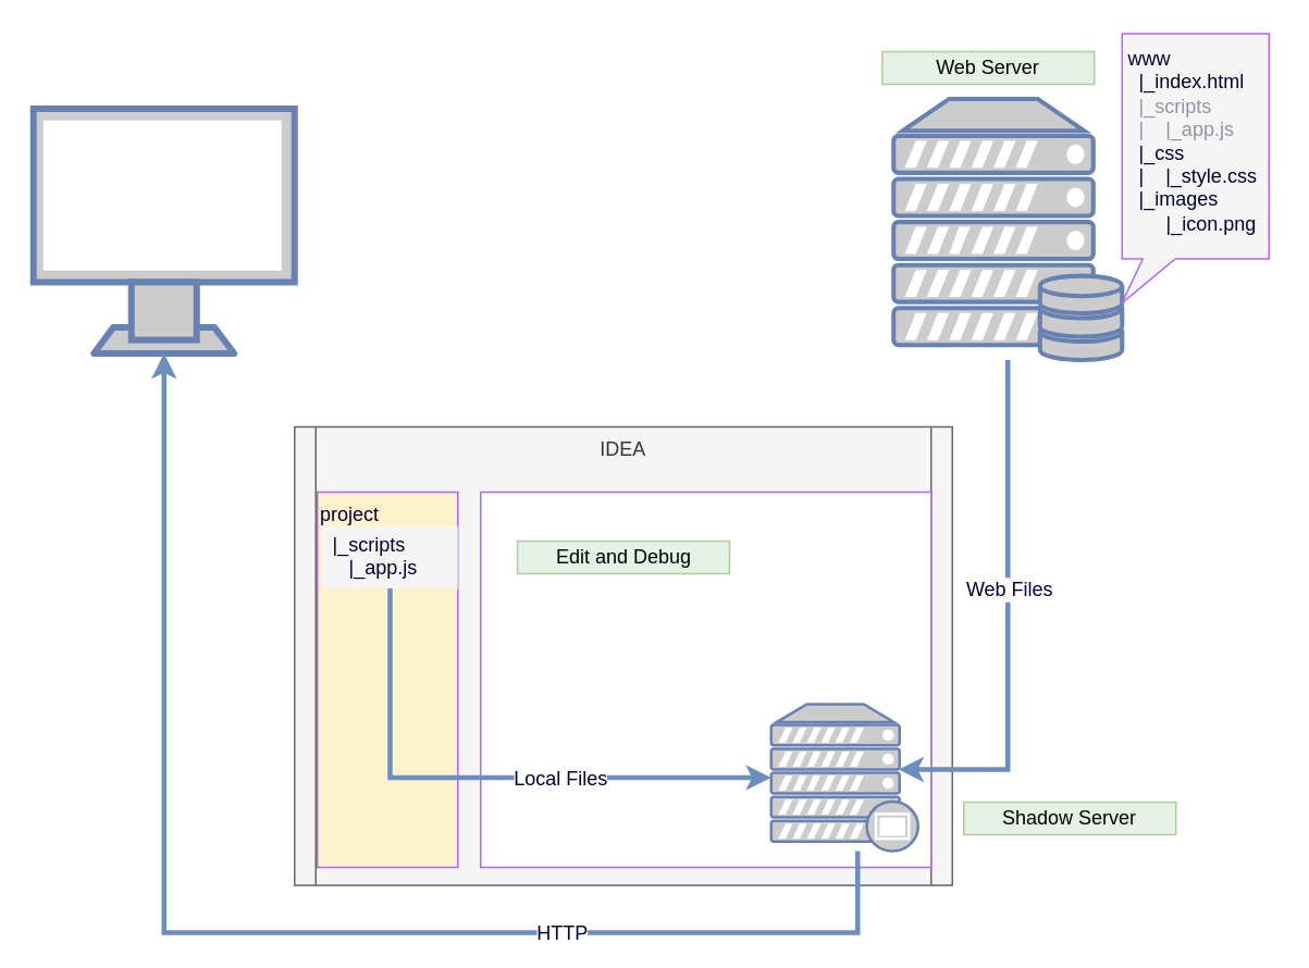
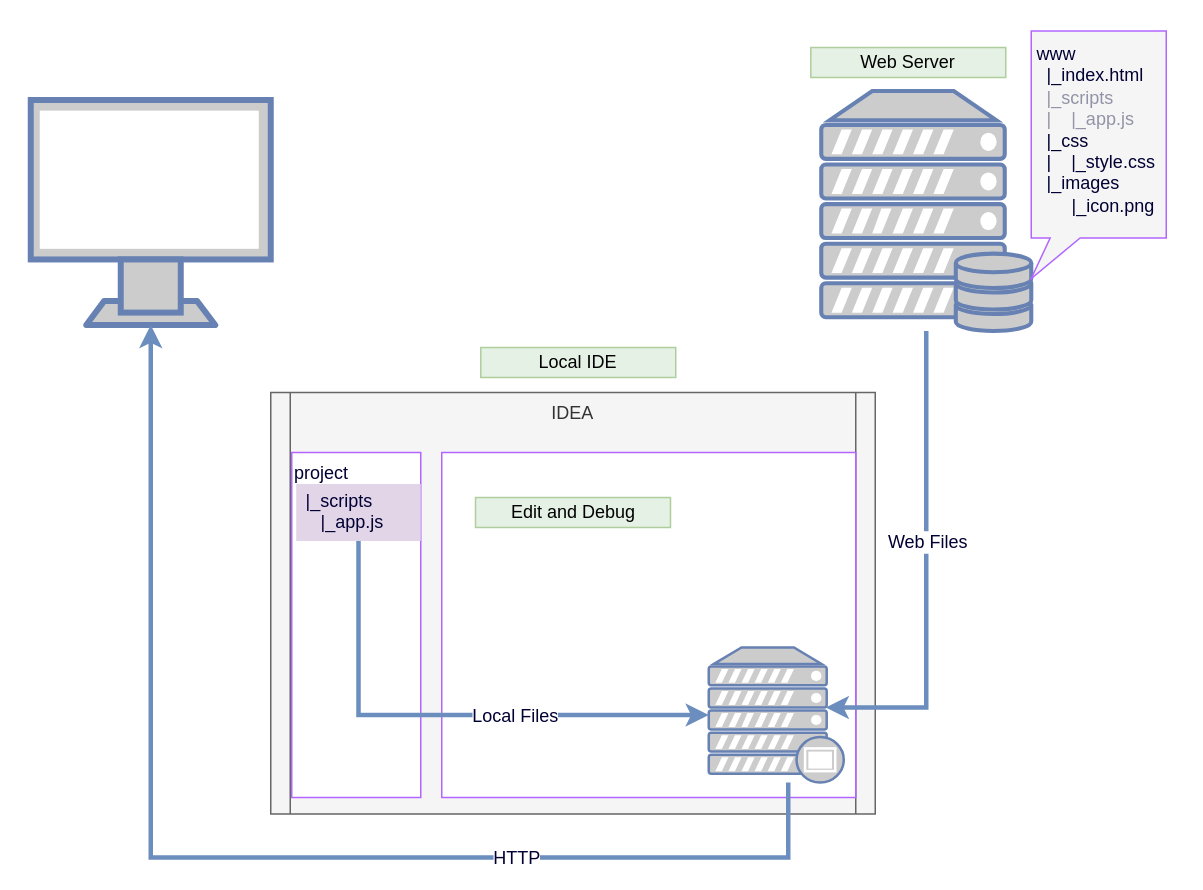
+ <mxCell id="19" value="Local IDE" style="text;html=1;strokeColor=#82b366;fillColor=#d5e8d4;align=center;verticalAlign=middle;whiteSpace=wrap;rounded=0;labelBackgroundColor=none;opacity=60;" vertex="1" parent="1"><mxGeometry x="320" y="231" width="130" height="20" as="geometry" /></mxCell>
- <mxCell id="14" value="&amp;nbsp; |_scripts&lt;div&gt;&amp;nbsp;&amp;nbsp;&amp;nbsp;&amp;nbsp; |_app.js&lt;br&gt;&lt;/div&gt;" style="rounded=0;whiteSpace=wrap;html=1;labelBackgroundColor=none;strokeColor=none;strokeWidth=1;fillColor=#f5f5f5;fontColor=#000033;align=left;verticalAlign=top;spacing=0;labelPosition=center;verticalLabelPosition=middle;" vertex="1" parent="1"><mxGeometry x="197" y="322" width="83" height="38" as="geometry" /></mxCell>
+ <mxCell id="14" value="&amp;nbsp; |_scripts&lt;div&gt;&amp;nbsp;&amp;nbsp;&amp;nbsp;&amp;nbsp; |_app.js&lt;br&gt;&lt;/div&gt;" style="rounded=0;whiteSpace=wrap;html=1;labelBackgroundColor=none;strokeColor=none;strokeWidth=1;fillColor=#e1d5e7;fontColor=#000033;align=left;verticalAlign=top;spacing=0;labelPosition=center;verticalLabelPosition=middle;" vertex="1" parent="1"><mxGeometry x="197" y="322" width="83" height="38" as="geometry" /></mxCell>
- <mxCell id="9" value="&lt;div&gt;project&lt;/div&gt;" style="rounded=0;whiteSpace=wrap;html=1;labelBackgroundColor=none;strokeColor=#B266FF;fontColor=#000033;align=left;verticalAlign=top;fillColor=#fff2cc;" vertex="1" parent="1"><mxGeometry x="194" y="301" width="86" height="230" as="geometry" /></mxCell>
+ <mxCell id="9" value="&lt;div&gt;project&lt;/div&gt;" style="rounded=0;whiteSpace=wrap;html=1;labelBackgroundColor=none;strokeColor=#B266FF;fontColor=#000033;align=left;verticalAlign=top;" vertex="1" parent="1"><mxGeometry x="194" y="301" width="86" height="230" as="geometry" /></mxCell>
- <mxCell id="20" value="Shadow Server" style="text;html=1;strokeColor=#82b366;fillColor=#d5e8d4;align=center;verticalAlign=middle;whiteSpace=wrap;rounded=0;labelBackgroundColor=none;opacity=60;" vertex="1" parent="1"><mxGeometry x="590" y="491" width="130" height="20" as="geometry" /></mxCell>
